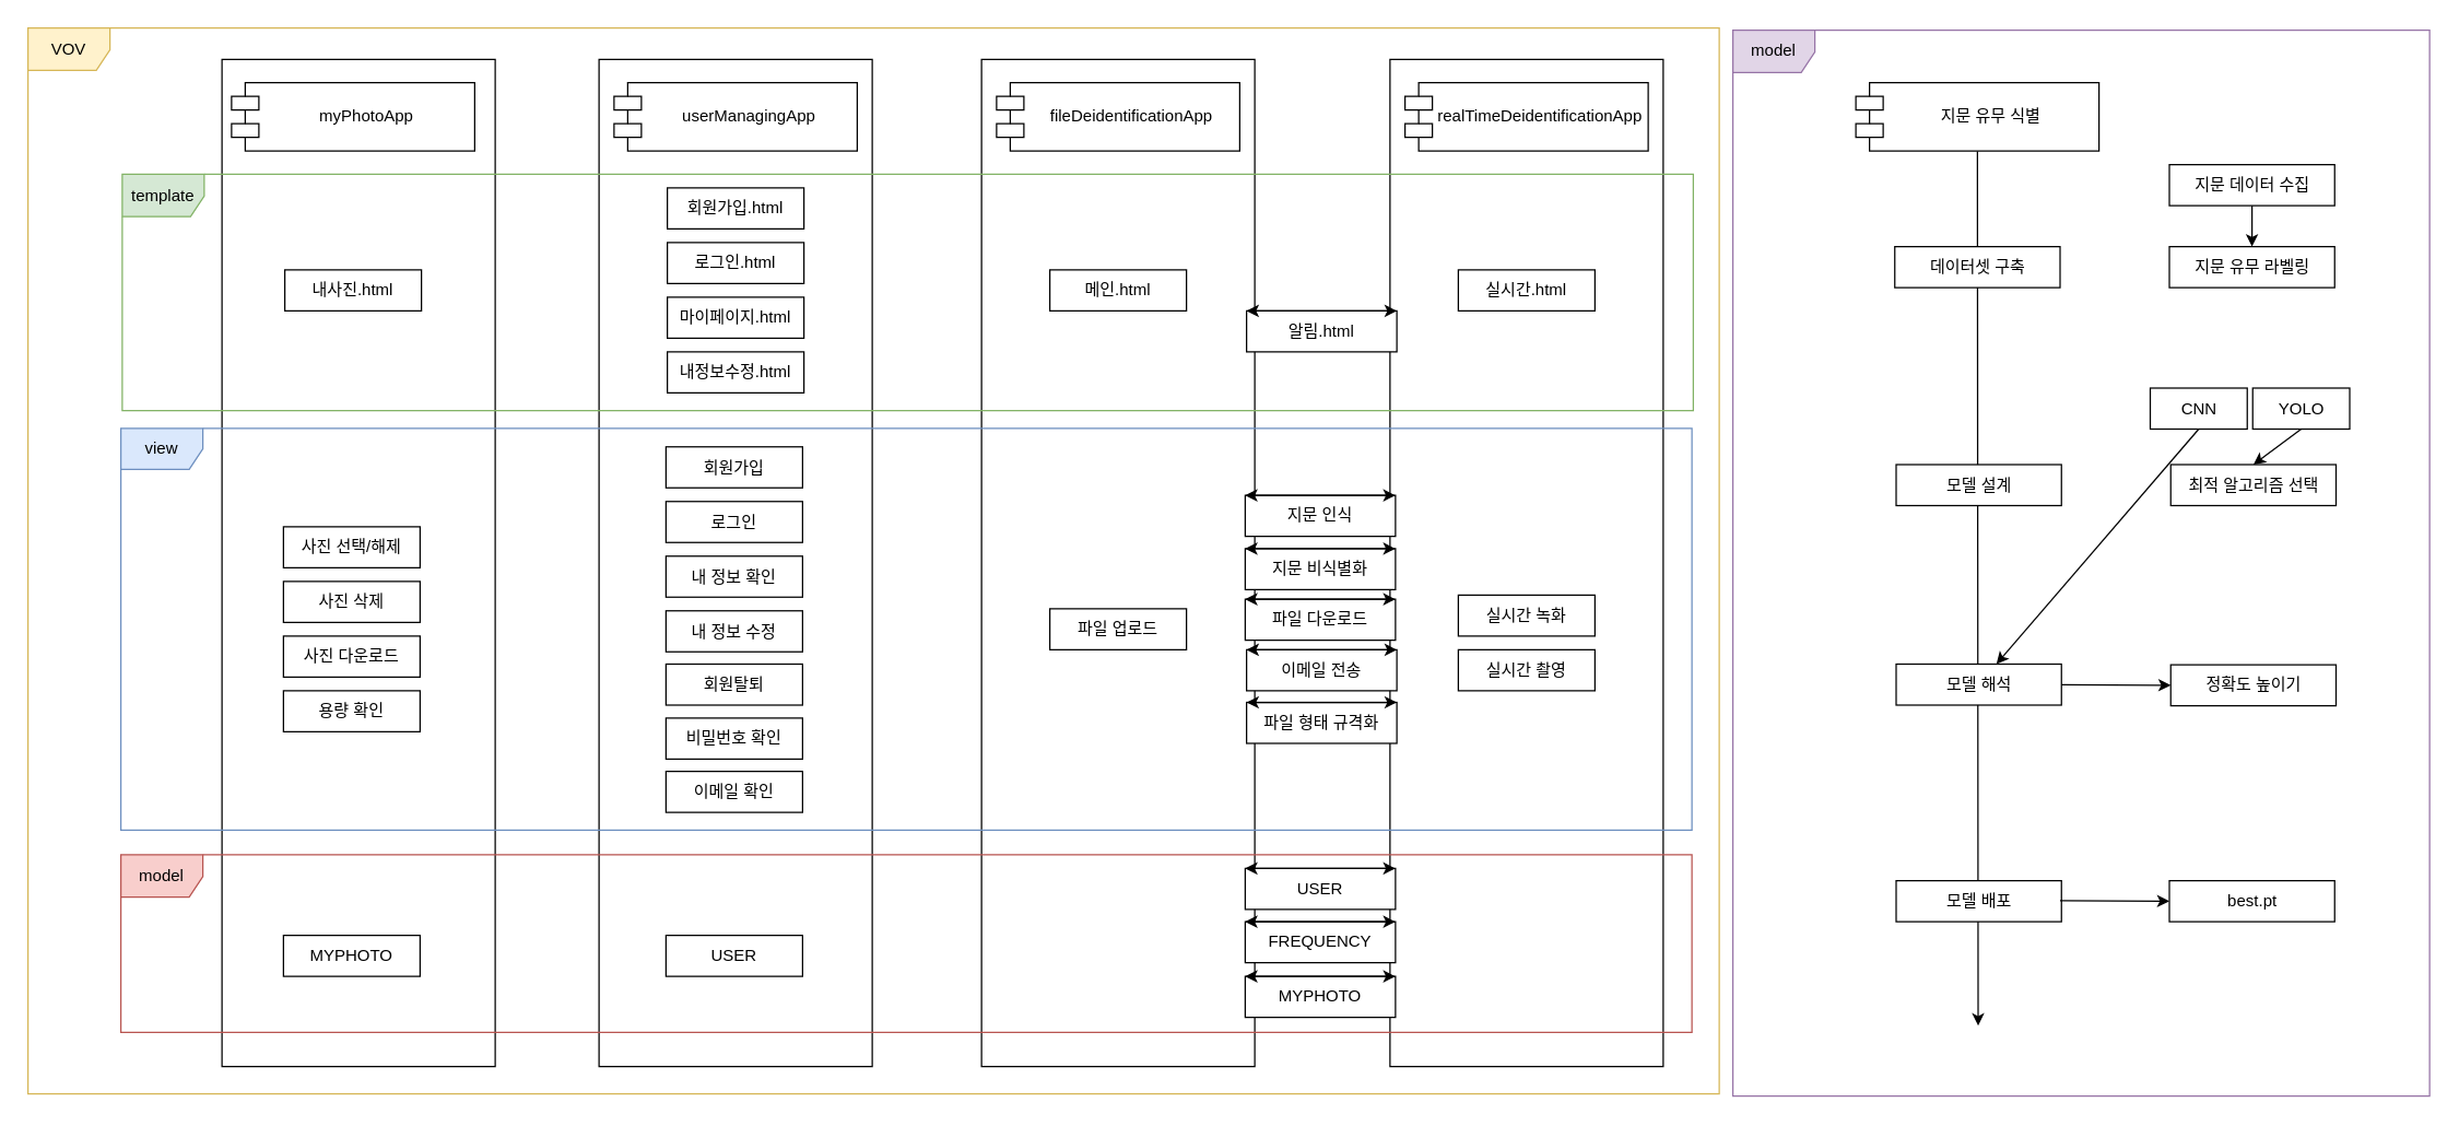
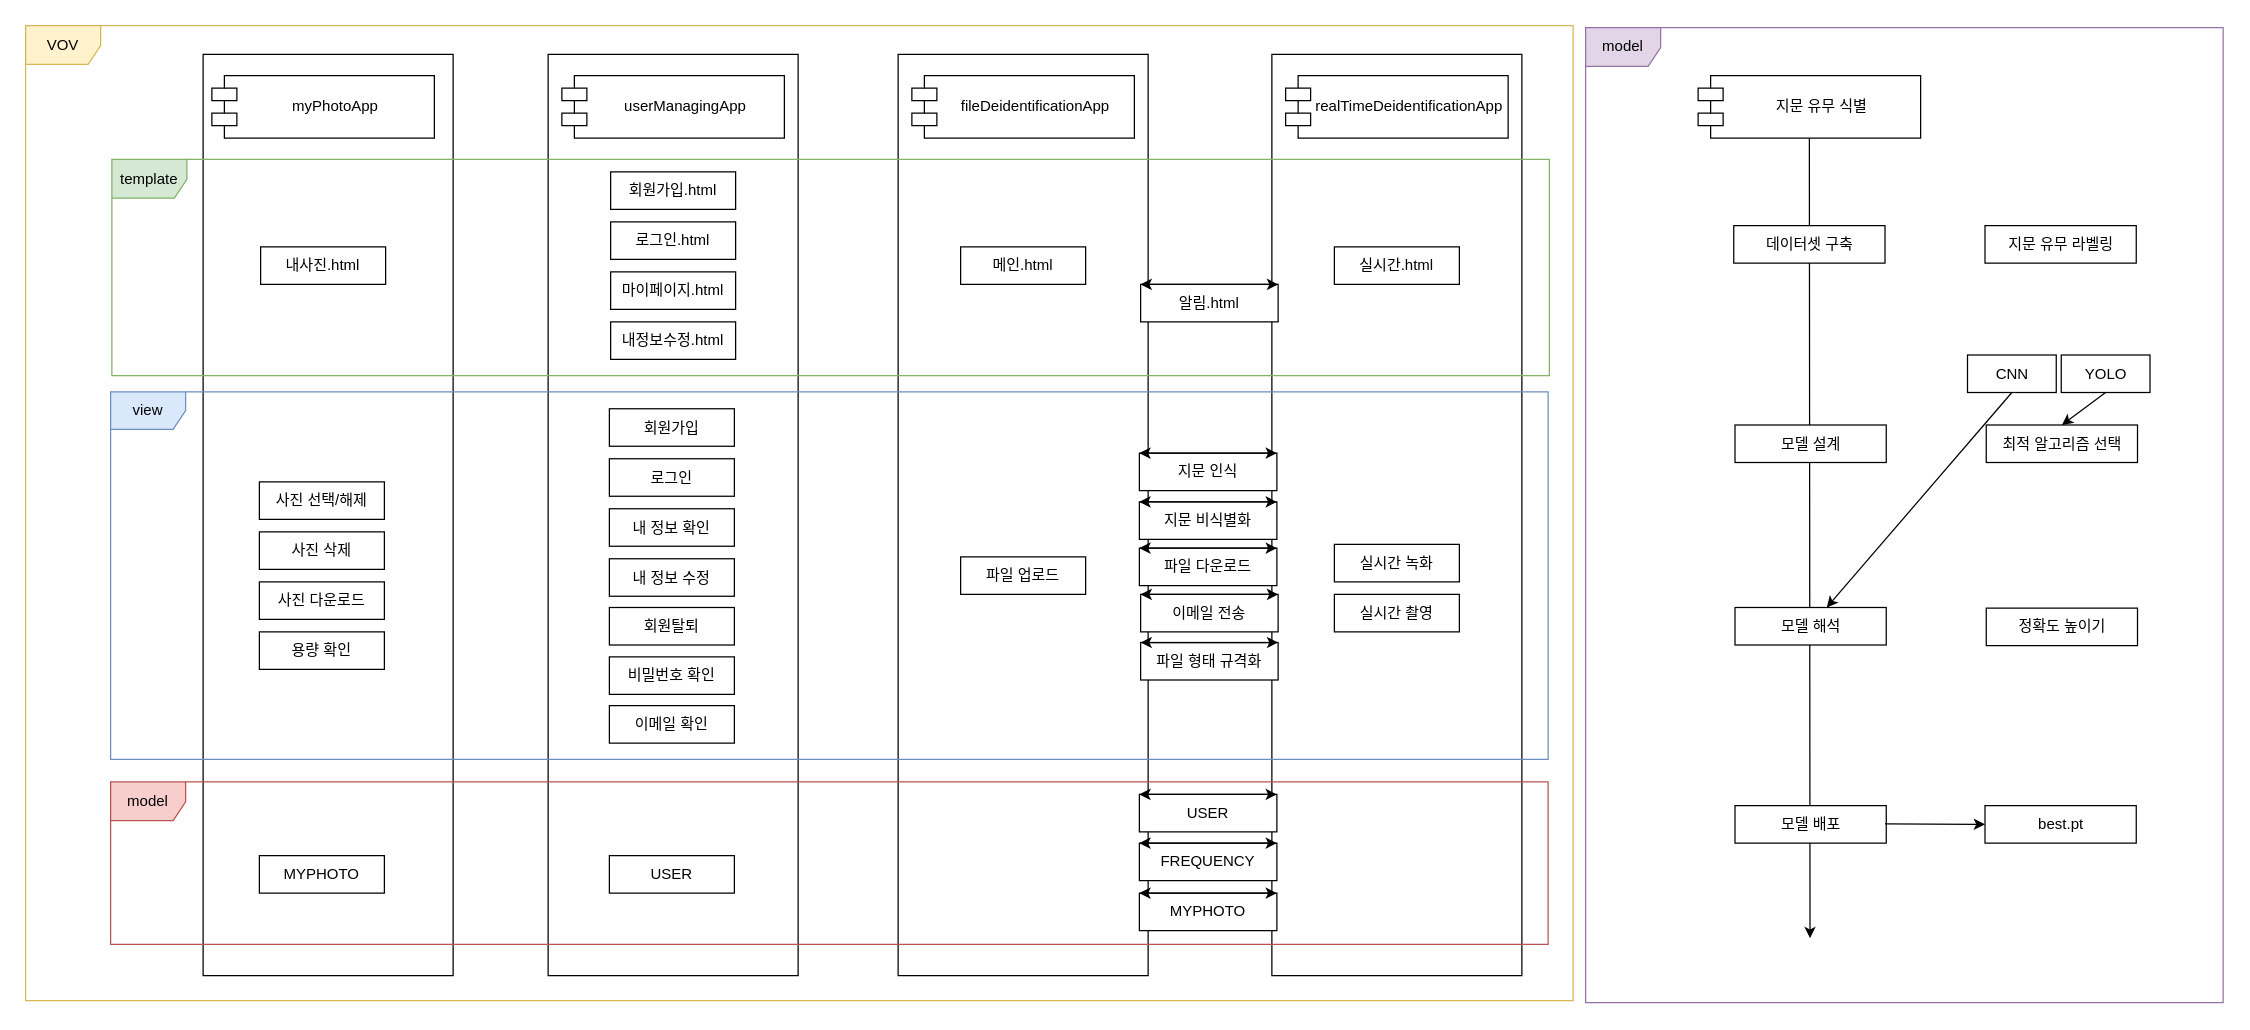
- <mxCell id="82" value="지문 데이터 수집" style="html=1;whiteSpace=wrap;" parent="81" vertex="1"><mxGeometry width="121" height="30" as="geometry" /></mxCell>
- <mxCell id="83" value="" style="endArrow=classic;html=1;rounded=0;entryX=0.5;entryY=0;entryDx=0;entryDy=0;exitX=0.5;exitY=1;exitDx=0;exitDy=0;" parent="77" source="82" target="80" edge="1"><mxGeometry width="50" height="50" relative="1" as="geometry"><mxPoint x="-149" y="103" as="sourcePoint" /><mxPoint x="-99" y="53" as="targetPoint" /></mxGeometry></mxCell>
- <mxCell id="63" value="" style="endArrow=classic;html=1;rounded=0;exitX=1;exitY=0.5;exitDx=0;exitDy=0;entryX=0;entryY=0.5;entryDx=0;entryDy=0;" parent="58" source="59" target="62" edge="1"><mxGeometry width="50" height="50" relative="1" as="geometry"><mxPoint x="-189" y="109" as="sourcePoint" /><mxPoint x="171" y="67" as="targetPoint" /></mxGeometry></mxCell>
